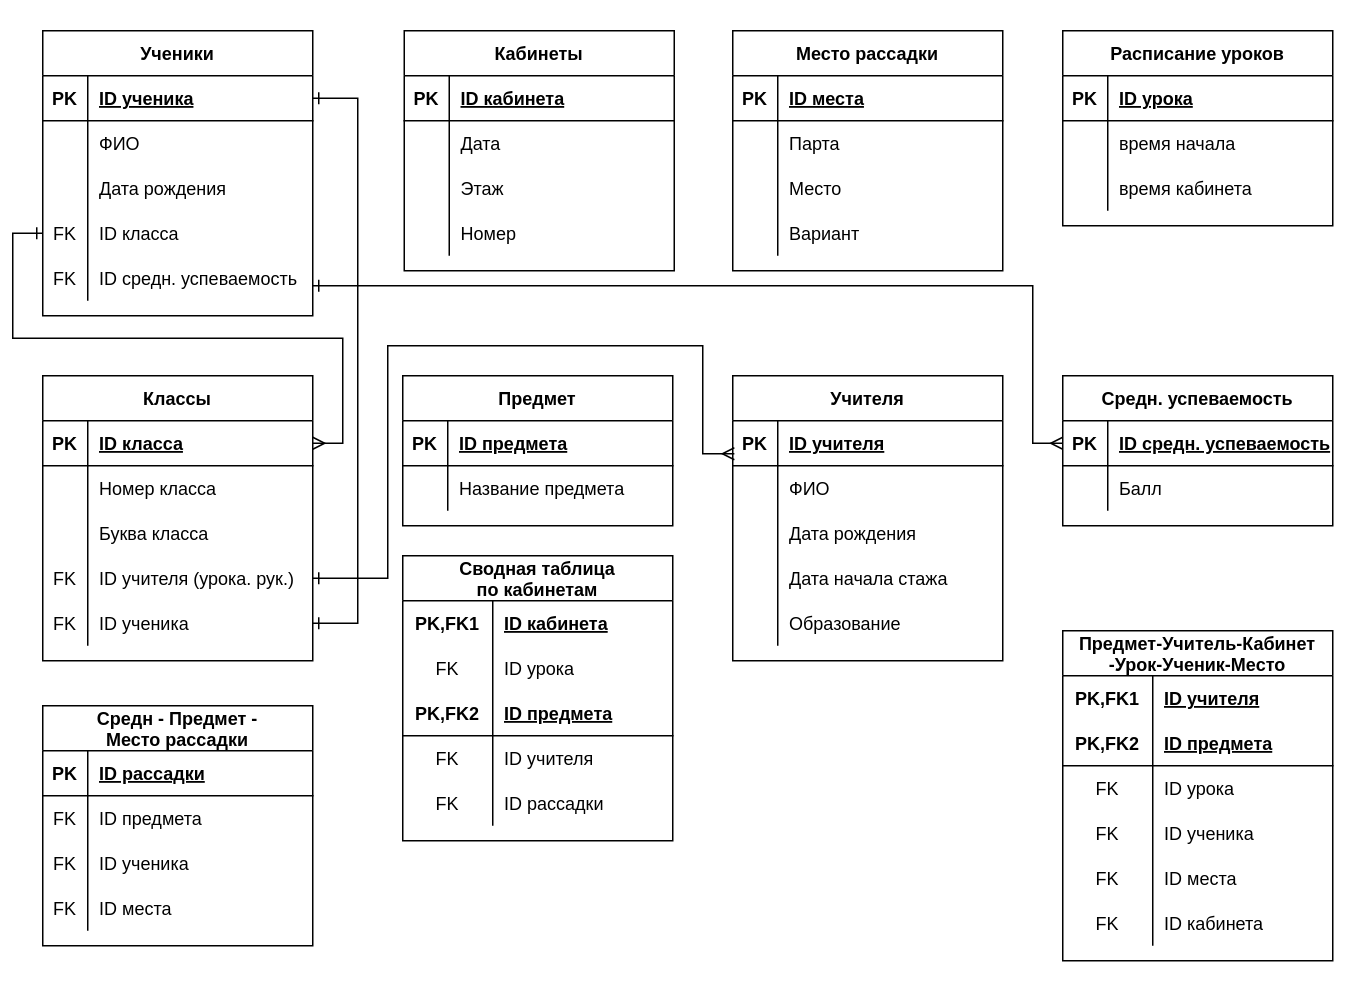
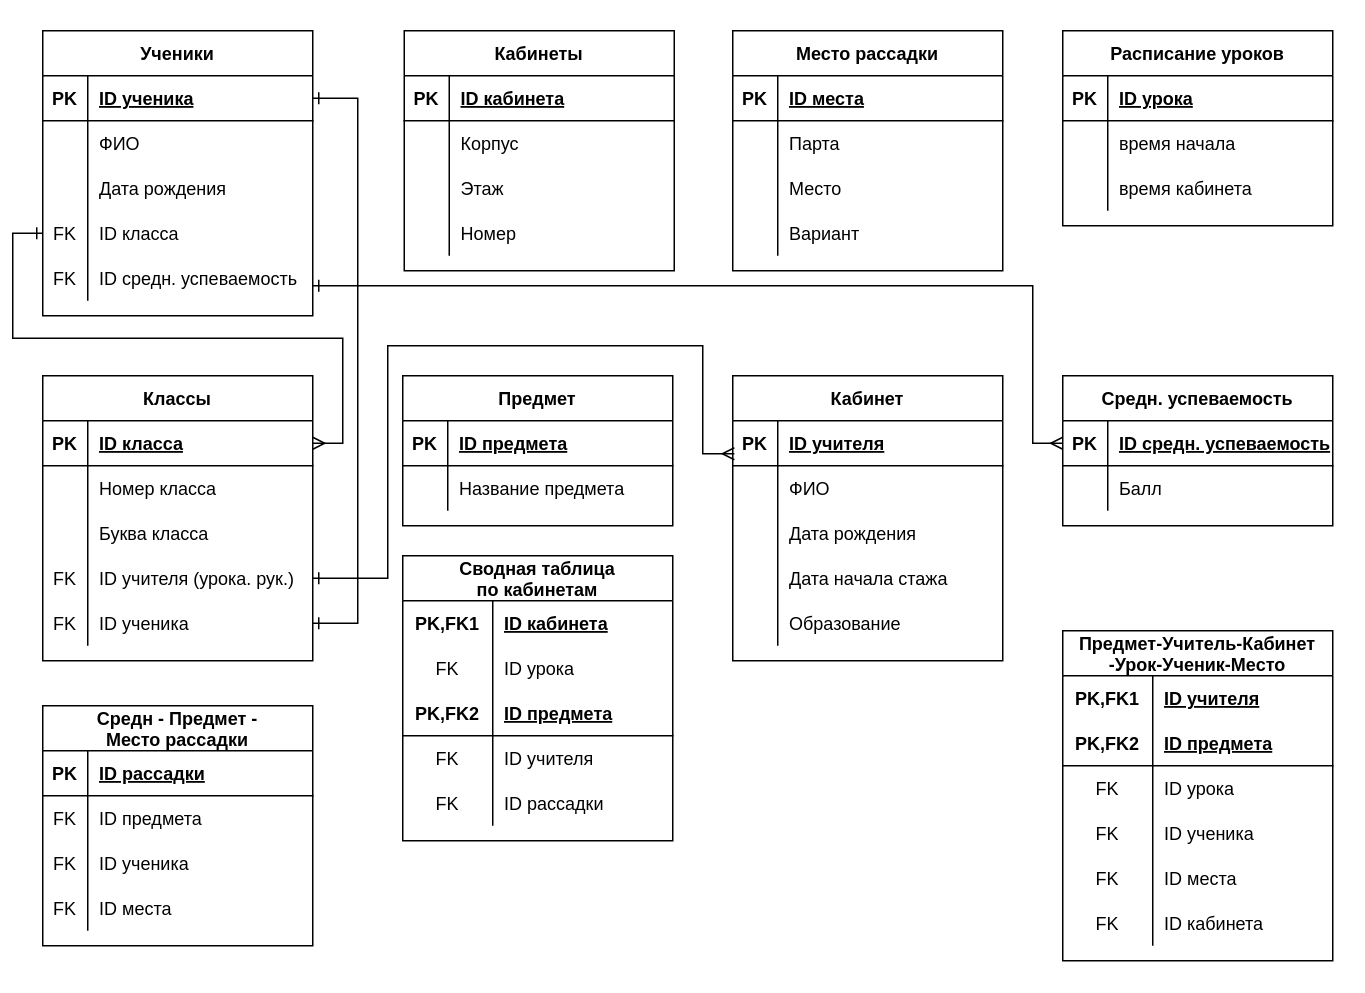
- <mxCell id="24" value="Дата" style="shape=partialRectangle;connectable=0;fillColor=none;top=0;left=0;bottom=0;right=0;align=left;spacingLeft=6;overflow=hidden;" vertex="1" parent="22"><mxGeometry x="30" width="150" height="30" as="geometry"><mxRectangle width="150" height="30" as="alternateBounds" /></mxGeometry></mxCell>
+ <mxCell id="24" value="Корпус" style="shape=partialRectangle;connectable=0;fillColor=none;top=0;left=0;bottom=0;right=0;align=left;spacingLeft=6;overflow=hidden;" vertex="1" parent="22"><mxGeometry x="30" width="150" height="30" as="geometry"><mxRectangle width="150" height="30" as="alternateBounds" /></mxGeometry></mxCell>
- <mxCell id="61" value="Учителя" style="shape=table;startSize=30;container=1;collapsible=1;childLayout=tableLayout;fixedRows=1;rowLines=0;fontStyle=1;align=center;resizeLast=1;" vertex="1" parent="1"><mxGeometry x="480" y="250" width="180" height="190" as="geometry" /></mxCell>
+ <mxCell id="61" value="Кабинет" style="shape=table;startSize=30;container=1;collapsible=1;childLayout=tableLayout;fixedRows=1;rowLines=0;fontStyle=1;align=center;resizeLast=1;" vertex="1" parent="1"><mxGeometry x="480" y="250" width="180" height="190" as="geometry" /></mxCell>
